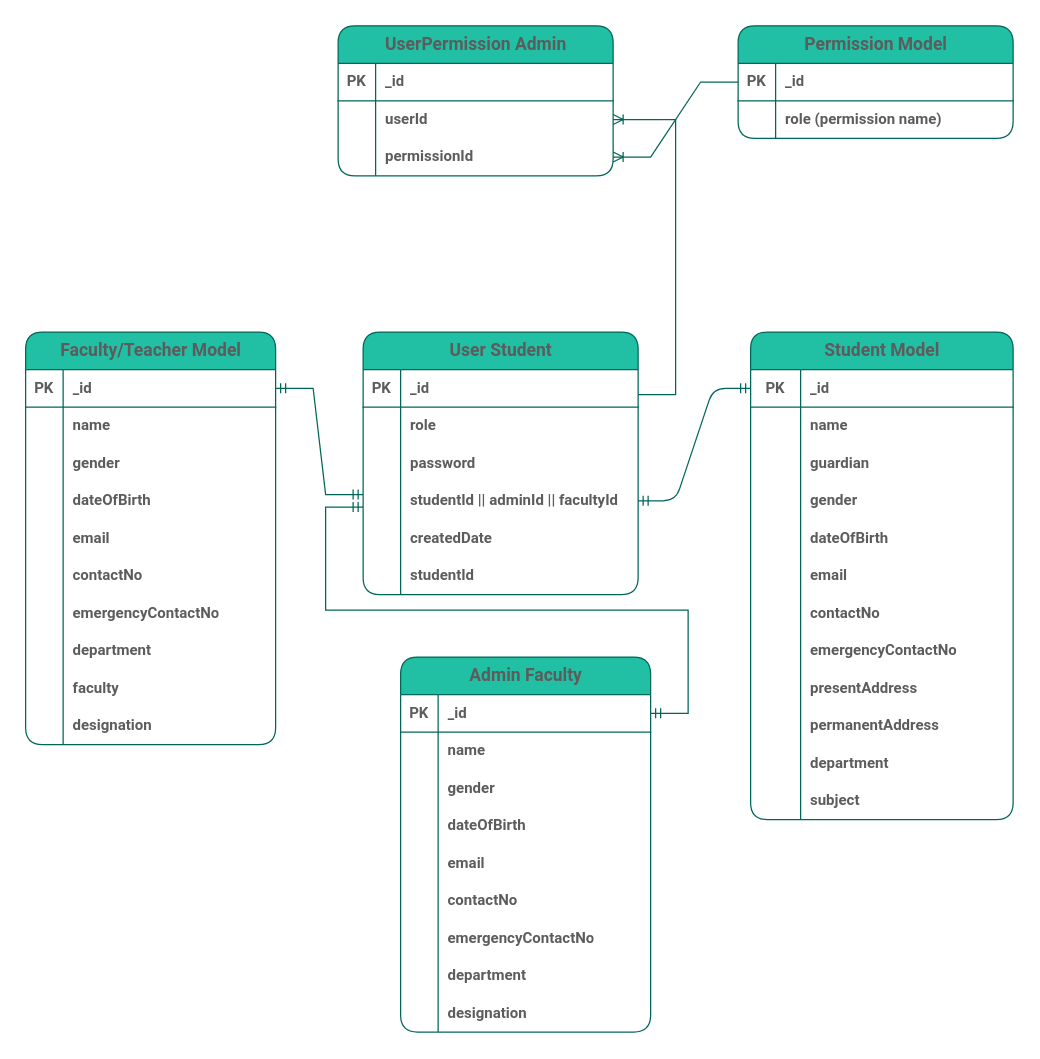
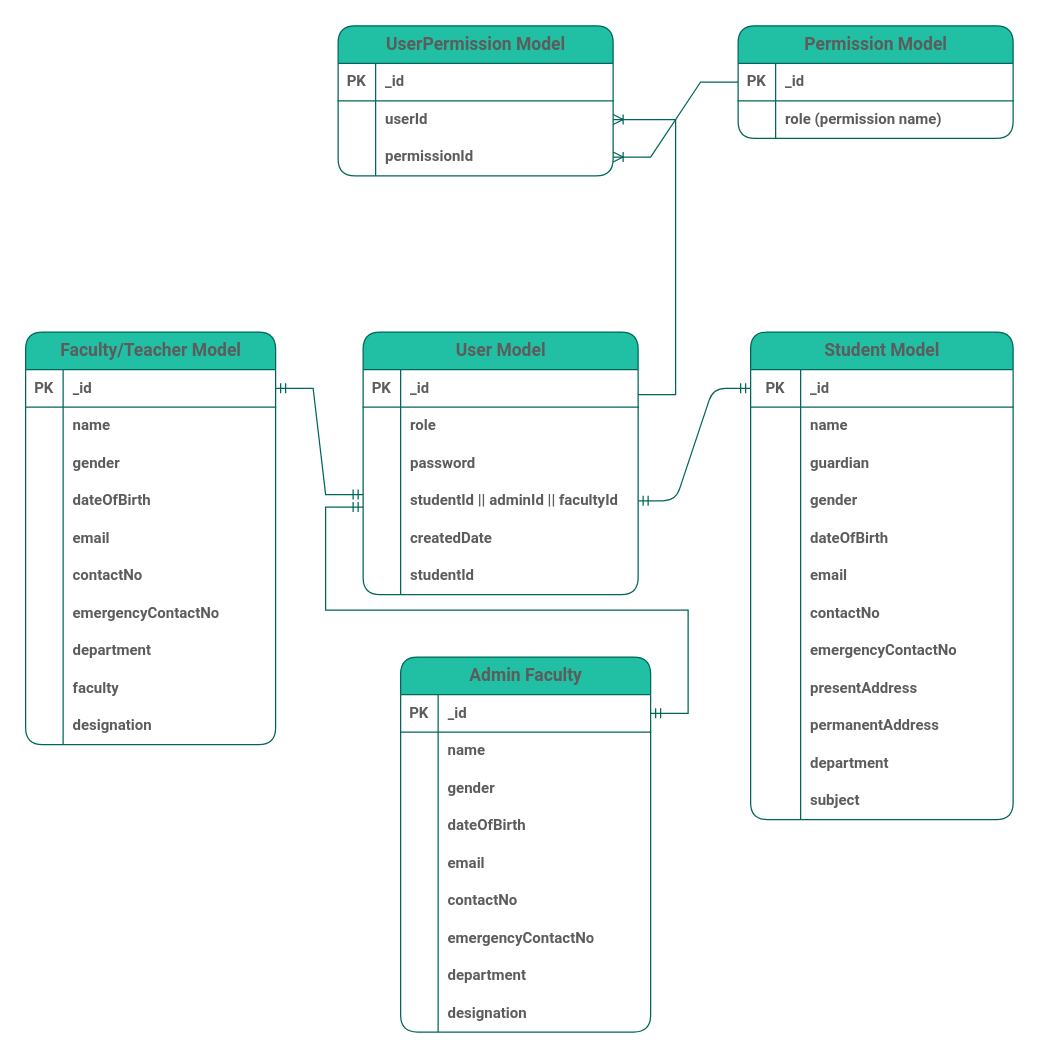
- <mxCell id="124" value="&lt;font style=&quot;font-size: 14px;&quot;&gt;UserPermission Admin&lt;/font&gt;" style="shape=table;startSize=30;container=1;collapsible=1;childLayout=tableLayout;fixedRows=1;rowLines=0;align=center;resizeLast=1;html=1;hachureGap=4;swimlaneLine=1;fontFamily=roboto;fontStyle=1;fontSource=https%3A%2F%2Ffonts.googleapis.com%2Fcss%3Ffamily%3Droboto;rounded=1;labelBackgroundColor=none;fillColor=#21C0A5;strokeColor=#006658;fontColor=#5C5C5C;" parent="1" vertex="1"><mxGeometry x="270" y="20" width="220" height="120" as="geometry" /></mxCell>
+ <mxCell id="124" value="&lt;font style=&quot;font-size: 14px;&quot;&gt;UserPermission Model&lt;/font&gt;" style="shape=table;startSize=30;container=1;collapsible=1;childLayout=tableLayout;fixedRows=1;rowLines=0;align=center;resizeLast=1;html=1;hachureGap=4;swimlaneLine=1;fontFamily=roboto;fontStyle=1;fontSource=https%3A%2F%2Ffonts.googleapis.com%2Fcss%3Ffamily%3Droboto;rounded=1;labelBackgroundColor=none;fillColor=#21C0A5;strokeColor=#006658;fontColor=#5C5C5C;" parent="1" vertex="1"><mxGeometry x="270" y="20" width="220" height="120" as="geometry" /></mxCell>
- <mxCell id="98" value="&lt;font style=&quot;font-size: 14px;&quot;&gt;User Student&lt;/font&gt;" style="shape=table;startSize=30;container=1;collapsible=1;childLayout=tableLayout;fixedRows=1;rowLines=0;align=center;resizeLast=1;html=1;hachureGap=4;swimlaneLine=1;fontFamily=roboto;fontStyle=1;fontSource=https%3A%2F%2Ffonts.googleapis.com%2Fcss%3Ffamily%3Droboto;rounded=1;labelBackgroundColor=none;fillColor=#21C0A5;strokeColor=#006658;fontColor=#5C5C5C;" parent="1" vertex="1"><mxGeometry x="290" y="265" width="220" height="210" as="geometry" /></mxCell>
+ <mxCell id="98" value="&lt;font style=&quot;font-size: 14px;&quot;&gt;User Model&lt;/font&gt;" style="shape=table;startSize=30;container=1;collapsible=1;childLayout=tableLayout;fixedRows=1;rowLines=0;align=center;resizeLast=1;html=1;hachureGap=4;swimlaneLine=1;fontFamily=roboto;fontStyle=1;fontSource=https%3A%2F%2Ffonts.googleapis.com%2Fcss%3Ffamily%3Droboto;rounded=1;labelBackgroundColor=none;fillColor=#21C0A5;strokeColor=#006658;fontColor=#5C5C5C;" parent="1" vertex="1"><mxGeometry x="290" y="265" width="220" height="210" as="geometry" /></mxCell>
